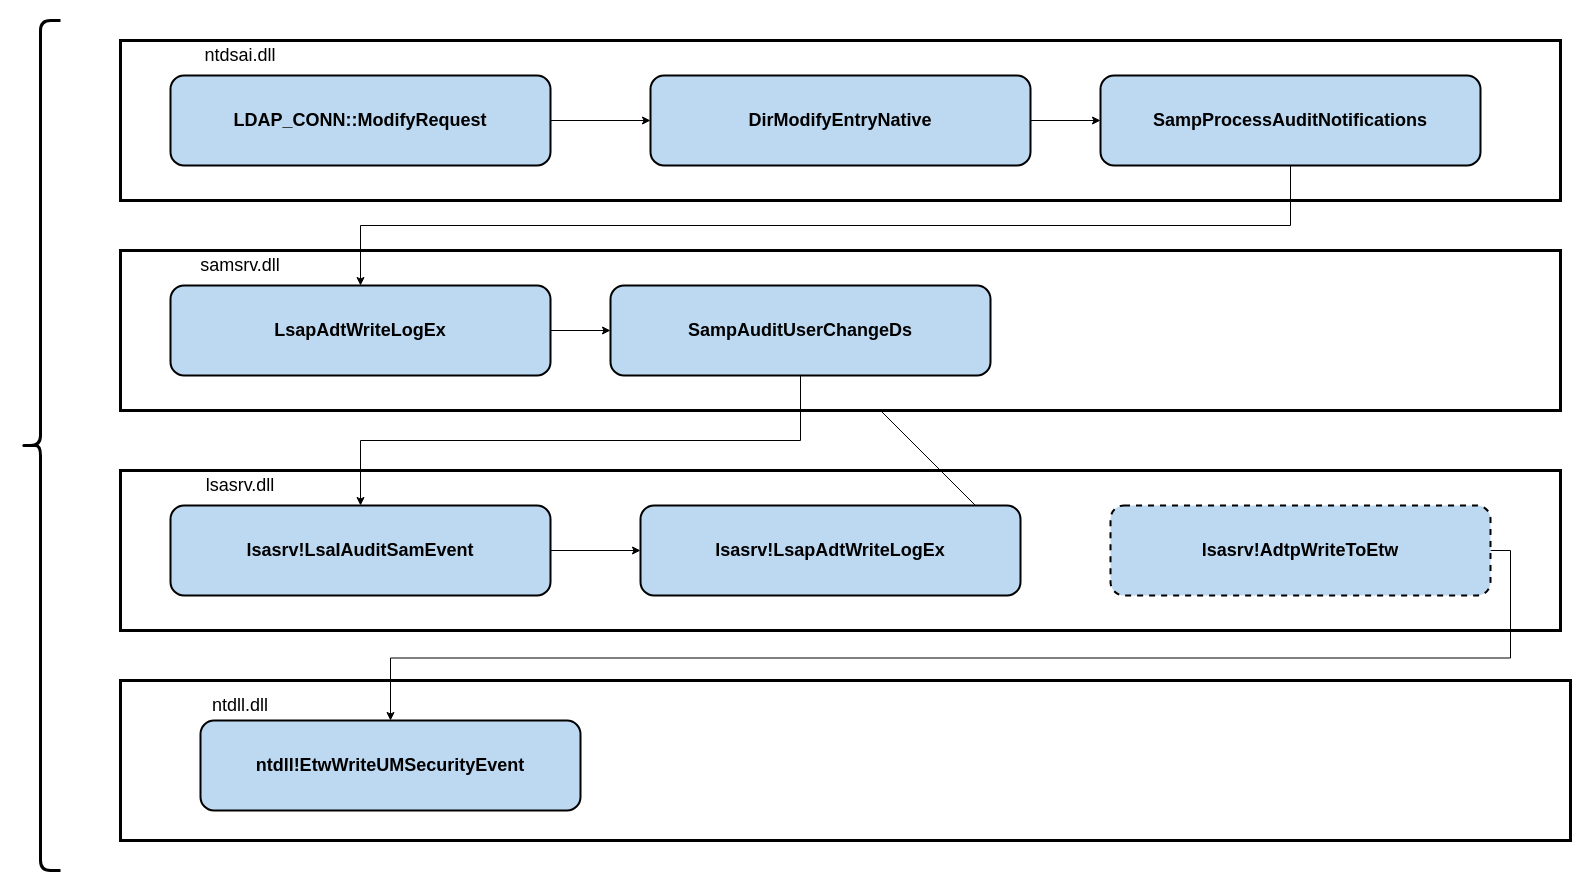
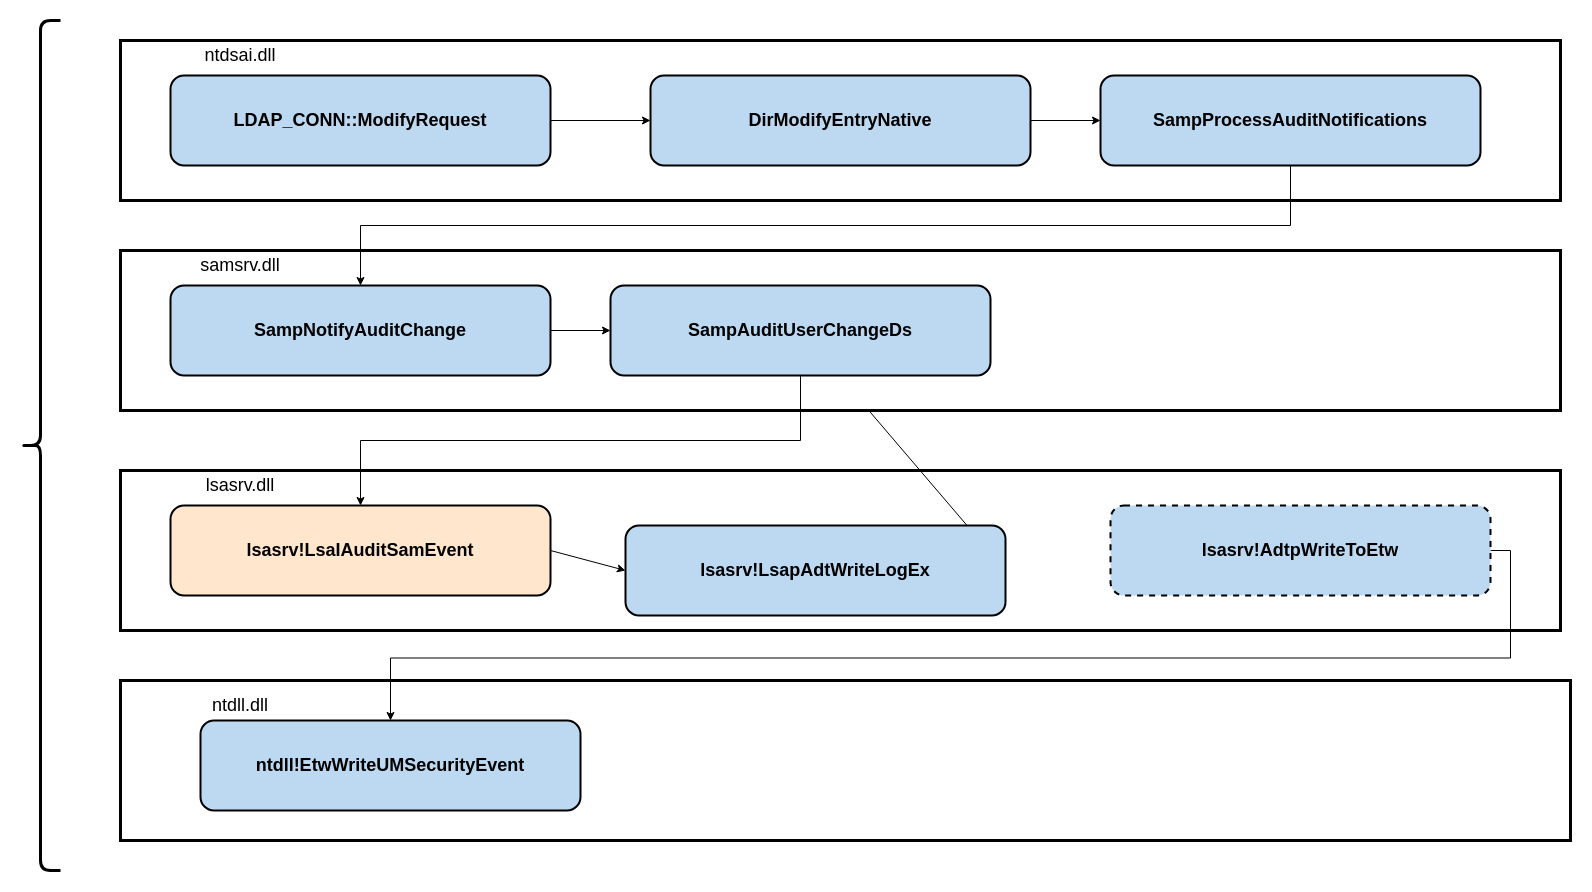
- <mxCell id="25" value="&lt;b&gt;LsapAdtWriteLogEx&lt;/b&gt;" style="rounded=1;whiteSpace=wrap;html=1;fontSize=18;strokeWidth=2;fillColor=#BDD8F1;" vertex="1" parent="1"><mxGeometry x="170" y="285" width="380" height="90" as="geometry" /></mxCell>
+ <mxCell id="25" value="&lt;b&gt;SampNotifyAuditChange&lt;/b&gt;" style="rounded=1;whiteSpace=wrap;html=1;fontSize=18;strokeWidth=2;fillColor=#BDD8F1;" vertex="1" parent="1"><mxGeometry x="170" y="285" width="380" height="90" as="geometry" /></mxCell>
- <mxCell id="11" value="&lt;b&gt;lsasrv!LsaIAuditSamEvent&lt;/b&gt;" style="rounded=1;whiteSpace=wrap;html=1;fontSize=18;strokeWidth=2;fillColor=#BDD8F1;" vertex="1" parent="1"><mxGeometry x="170" y="505" width="380" height="90" as="geometry" /></mxCell>
+ <mxCell id="11" value="&lt;b&gt;lsasrv!LsaIAuditSamEvent&lt;/b&gt;" style="rounded=1;whiteSpace=wrap;html=1;fontSize=18;strokeWidth=2;fillColor=#ffe6cc;" vertex="1" parent="1"><mxGeometry x="170" y="505" width="380" height="90" as="geometry" /></mxCell>
- <mxCell id="9" value="&lt;b&gt;lsasrv!LsapAdtWriteLogEx&lt;/b&gt;" style="rounded=1;whiteSpace=wrap;html=1;fontSize=18;strokeWidth=2;fillColor=#BDD8F1;" vertex="1" parent="1"><mxGeometry x="640" y="505" width="380" height="90" as="geometry" /></mxCell>
+ <mxCell id="9" value="&lt;b&gt;lsasrv!LsapAdtWriteLogEx&lt;/b&gt;" style="rounded=1;whiteSpace=wrap;html=1;fontSize=18;strokeWidth=2;fillColor=#BDD8F1;" vertex="1" parent="1"><mxGeometry x="625" y="525" width="380" height="90" as="geometry" /></mxCell>
